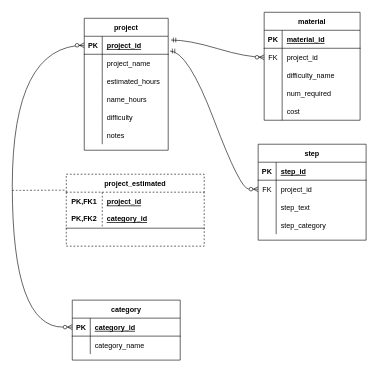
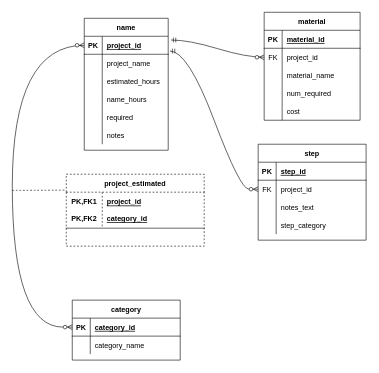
- <mxCell id="2" value="project" style="shape=table;startSize=30;container=1;collapsible=1;childLayout=tableLayout;fixedRows=1;rowLines=0;fontStyle=1;align=center;resizeLast=1;" vertex="1" parent="1"><mxGeometry x="140" y="30" width="140" height="220" as="geometry" /></mxCell>
+ <mxCell id="2" value="name" style="shape=table;startSize=30;container=1;collapsible=1;childLayout=tableLayout;fixedRows=1;rowLines=0;fontStyle=1;align=center;resizeLast=1;" vertex="1" parent="1"><mxGeometry x="140" y="30" width="140" height="220" as="geometry" /></mxCell>
- <mxCell id="30" value="difficulty_name" style="shape=partialRectangle;connectable=0;fillColor=none;top=0;left=0;bottom=0;right=0;align=left;spacingLeft=6;overflow=hidden;" vertex="1" parent="28"><mxGeometry x="30" width="130" height="30" as="geometry"><mxRectangle width="130" height="30" as="alternateBounds" /></mxGeometry></mxCell>
+ <mxCell id="30" value="material_name" style="shape=partialRectangle;connectable=0;fillColor=none;top=0;left=0;bottom=0;right=0;align=left;spacingLeft=6;overflow=hidden;" vertex="1" parent="28"><mxGeometry x="30" width="130" height="30" as="geometry"><mxRectangle width="130" height="30" as="alternateBounds" /></mxGeometry></mxCell>
- <mxCell id="17" value="difficulty" style="shape=partialRectangle;connectable=0;fillColor=none;top=0;left=0;bottom=0;right=0;align=left;spacingLeft=6;overflow=hidden;" vertex="1" parent="15"><mxGeometry x="30" width="110" height="30" as="geometry"><mxRectangle width="110" height="30" as="alternateBounds" /></mxGeometry></mxCell>
+ <mxCell id="17" value="required" style="shape=partialRectangle;connectable=0;fillColor=none;top=0;left=0;bottom=0;right=0;align=left;spacingLeft=6;overflow=hidden;" vertex="1" parent="15"><mxGeometry x="30" width="110" height="30" as="geometry"><mxRectangle width="110" height="30" as="alternateBounds" /></mxGeometry></mxCell>
- <mxCell id="46" value="step_text" style="shape=partialRectangle;connectable=0;fillColor=none;top=0;left=0;bottom=0;right=0;align=left;spacingLeft=6;overflow=hidden;" vertex="1" parent="44"><mxGeometry x="30" width="150" height="30" as="geometry"><mxRectangle width="150" height="30" as="alternateBounds" /></mxGeometry></mxCell>
+ <mxCell id="46" value="notes_text" style="shape=partialRectangle;connectable=0;fillColor=none;top=0;left=0;bottom=0;right=0;align=left;spacingLeft=6;overflow=hidden;" vertex="1" parent="44"><mxGeometry x="30" width="150" height="30" as="geometry"><mxRectangle width="150" height="30" as="alternateBounds" /></mxGeometry></mxCell>
